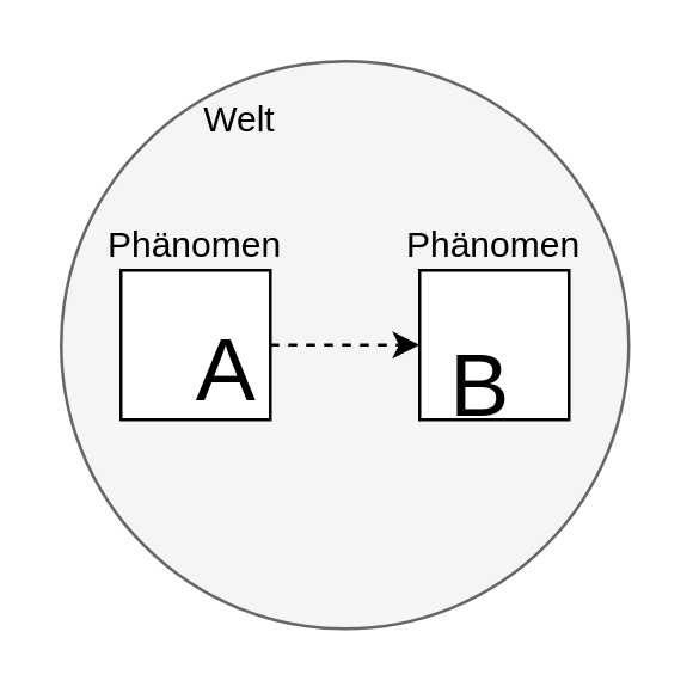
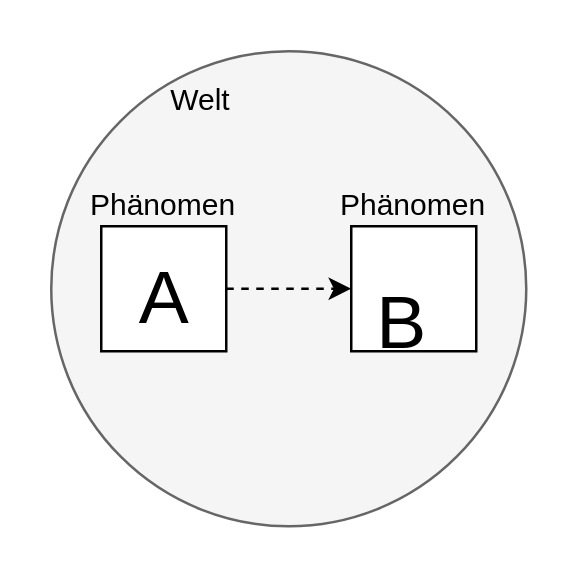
- <mxCell id="6" value="&lt;font style=&quot;font-size: 30px;&quot;&gt;A&lt;/font&gt;" style="text;html=1;strokeColor=none;fillColor=none;align=center;verticalAlign=middle;whiteSpace=wrap;rounded=0;" vertex="1" parent="1"><mxGeometry x="63.75" y="113" width="22.5" height="20" as="geometry" /></mxCell>
+ <mxCell id="6" value="&lt;font style=&quot;font-size: 30px;&quot;&gt;A&lt;/font&gt;" style="text;html=1;strokeColor=none;fillColor=none;align=center;verticalAlign=middle;whiteSpace=wrap;rounded=0;" vertex="1" parent="1"><mxGeometry x="53.75" y="108" width="22.5" height="20" as="geometry" /></mxCell>
